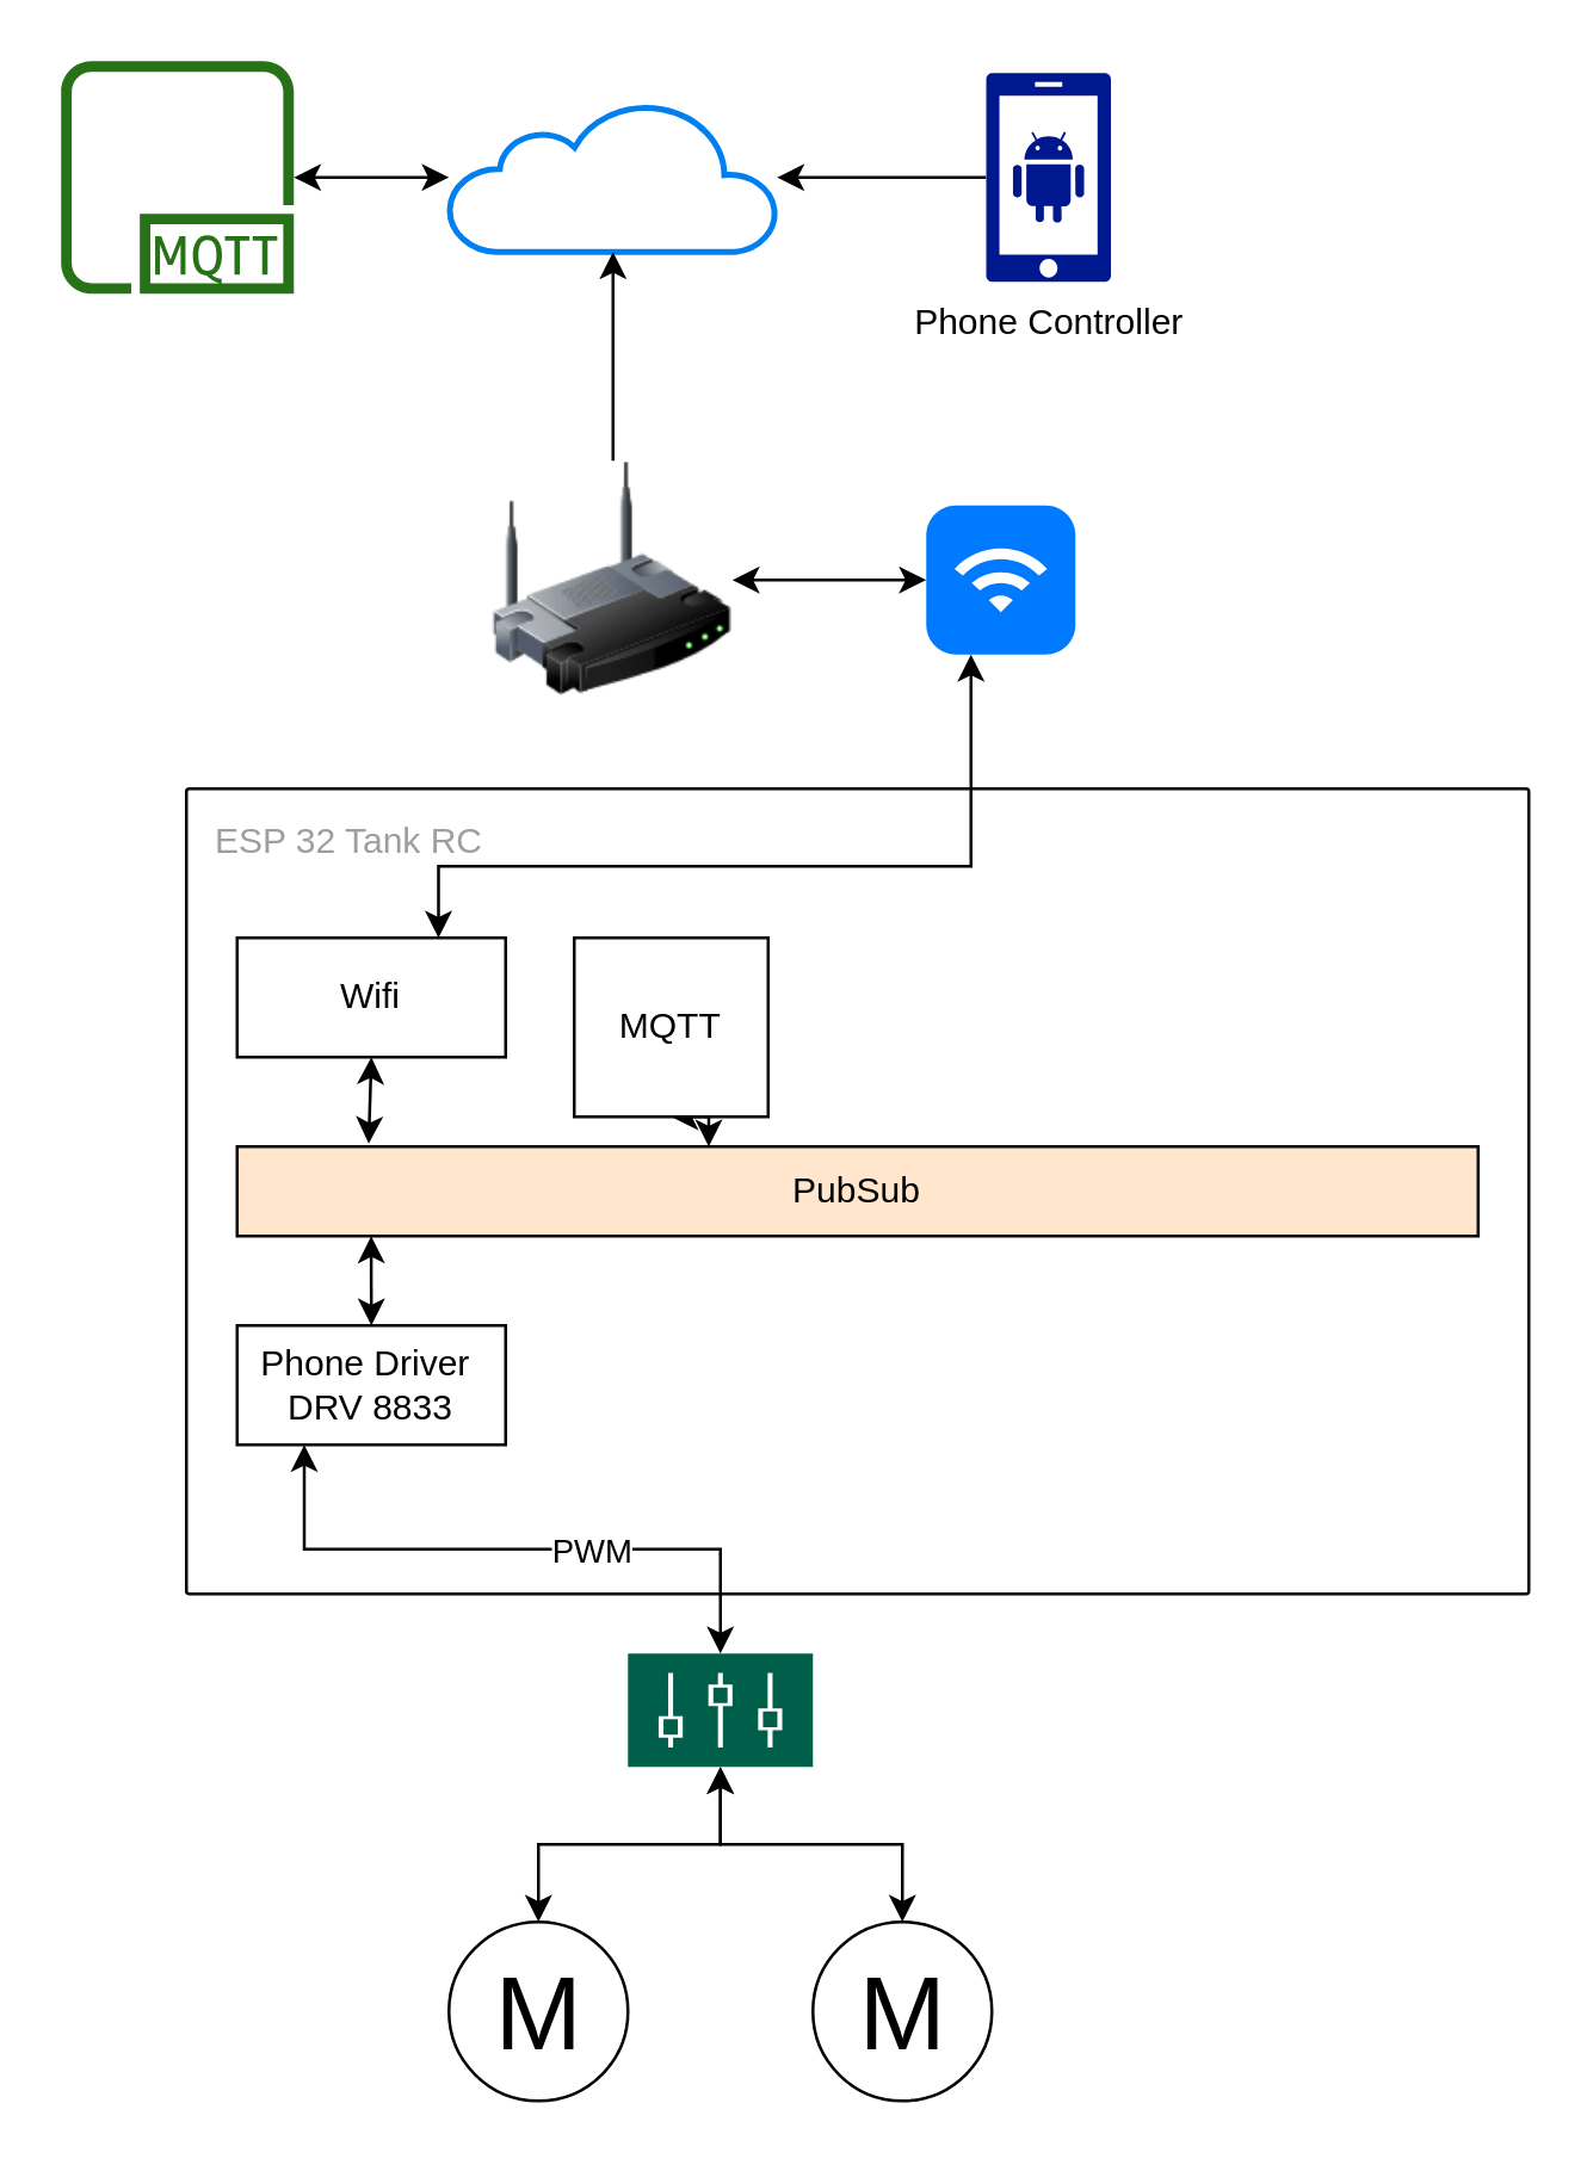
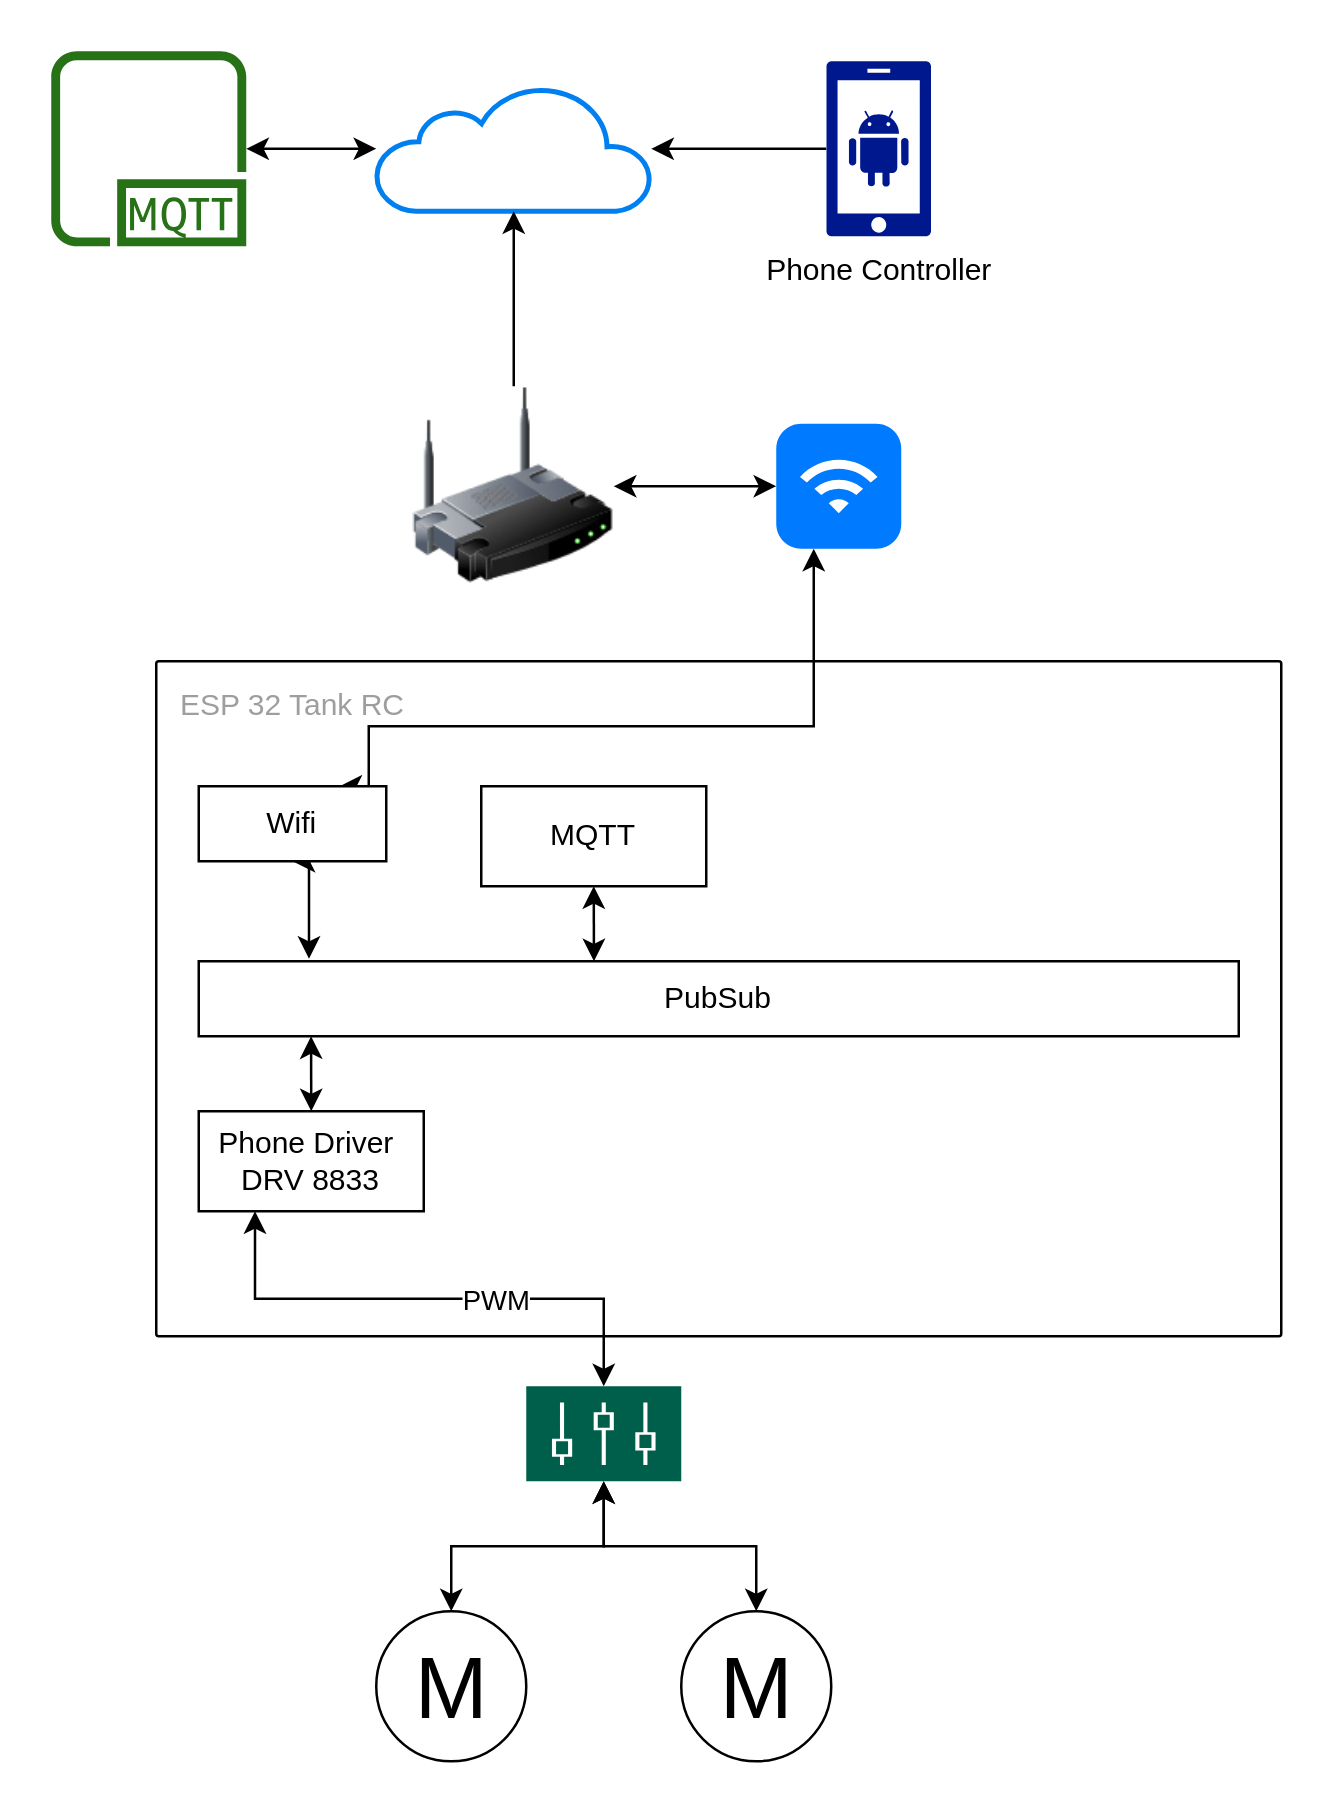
- <mxCell id="19" value="Wifi" style="rounded=0;whiteSpace=wrap;html=1;strokeColor=#000000;" parent="1" vertex="1"><mxGeometry x="79" y="314" width="90" height="40" as="geometry" /></mxCell>
+ <mxCell id="19" value="Wifi" style="rounded=0;whiteSpace=wrap;html=1;strokeColor=#000000;" parent="1" vertex="1"><mxGeometry x="79" y="314" width="75" height="30" as="geometry" /></mxCell>
- <mxCell id="21" value="MQTT" style="rounded=0;whiteSpace=wrap;html=1;strokeColor=#000000;" parent="1" vertex="1"><mxGeometry x="192" y="314" width="65" height="60" as="geometry" /></mxCell>
+ <mxCell id="21" value="MQTT" style="rounded=0;whiteSpace=wrap;html=1;strokeColor=#000000;" parent="1" vertex="1"><mxGeometry x="192" y="314" width="90" height="40" as="geometry" /></mxCell>
- <mxCell id="12" value="PubSub" style="rounded=0;whiteSpace=wrap;html=1;strokeColor=#000000;fillColor=#ffe6cc;" parent="1" vertex="1"><mxGeometry x="79" y="384" width="416" height="30" as="geometry" /></mxCell>
+ <mxCell id="12" value="PubSub" style="rounded=0;whiteSpace=wrap;html=1;strokeColor=#000000;" parent="1" vertex="1"><mxGeometry x="79" y="384" width="416" height="30" as="geometry" /></mxCell>
